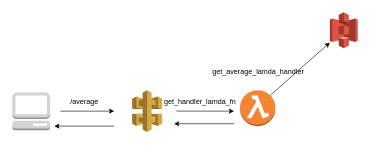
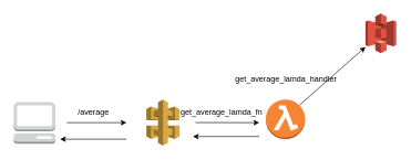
- <mxCell id="10" value="get_handler_lamda_fn" style="text;html=1;align=center;verticalAlign=middle;resizable=0;points=[];autosize=1;" vertex="1" parent="1"><mxGeometry x="263" y="160" width="140" height="20" as="geometry" /></mxCell>
+ <mxCell id="10" value="get_average_lamda_fn" style="text;html=1;align=center;verticalAlign=middle;resizable=0;points=[];autosize=1;" vertex="1" parent="1"><mxGeometry x="263" y="160" width="140" height="20" as="geometry" /></mxCell>
